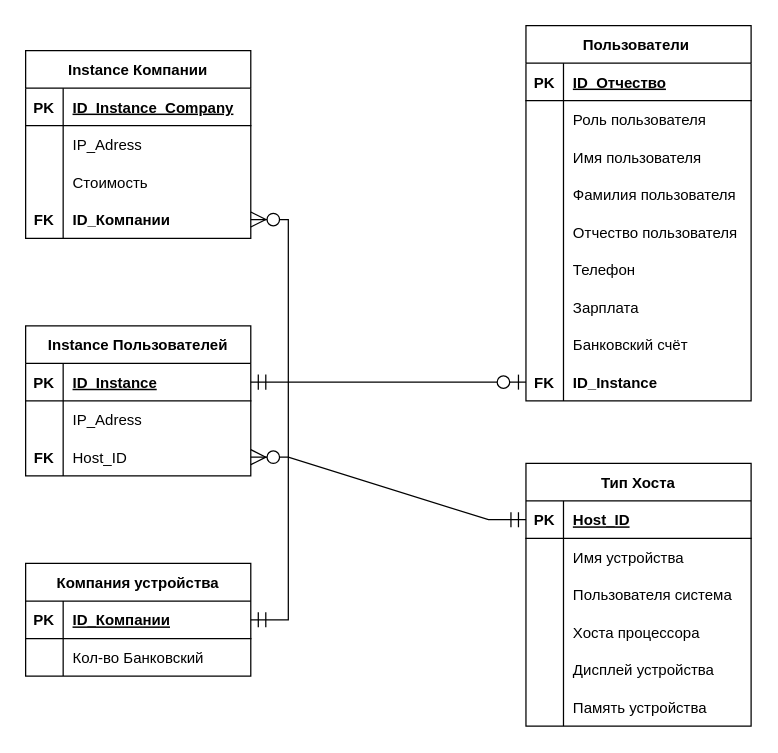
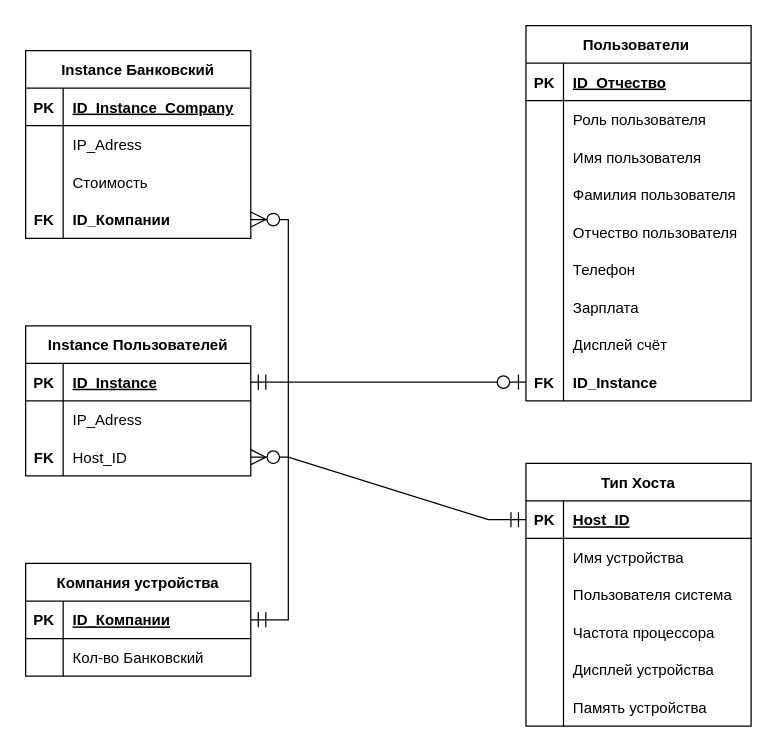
- <mxCell id="59" value="Instance Компании" style="shape=table;startSize=30;container=1;collapsible=1;childLayout=tableLayout;fixedRows=1;rowLines=0;fontStyle=1;align=center;resizeLast=1;" vertex="1" parent="1"><mxGeometry x="20" y="40" width="180" height="150" as="geometry"><mxRectangle x="440" y="160" width="180" height="30" as="alternateBounds" /></mxGeometry></mxCell>
+ <mxCell id="59" value="Instance Банковский" style="shape=table;startSize=30;container=1;collapsible=1;childLayout=tableLayout;fixedRows=1;rowLines=0;fontStyle=1;align=center;resizeLast=1;" vertex="1" parent="1"><mxGeometry x="20" y="40" width="180" height="150" as="geometry"><mxRectangle x="440" y="160" width="180" height="30" as="alternateBounds" /></mxGeometry></mxCell>
- <mxCell id="26" value="Банковский счёт" style="shape=partialRectangle;connectable=0;fillColor=none;top=0;left=0;bottom=0;right=0;align=left;spacingLeft=6;overflow=hidden;" vertex="1" parent="24"><mxGeometry x="30" width="150" height="30" as="geometry"><mxRectangle width="150" height="30" as="alternateBounds" /></mxGeometry></mxCell>
+ <mxCell id="26" value="Дисплей счёт" style="shape=partialRectangle;connectable=0;fillColor=none;top=0;left=0;bottom=0;right=0;align=left;spacingLeft=6;overflow=hidden;" vertex="1" parent="24"><mxGeometry x="30" width="150" height="30" as="geometry"><mxRectangle width="150" height="30" as="alternateBounds" /></mxGeometry></mxCell>
- <mxCell id="52" value="Хоста процессора" style="shape=partialRectangle;connectable=0;fillColor=none;top=0;left=0;bottom=0;right=0;align=left;spacingLeft=6;overflow=hidden;" vertex="1" parent="50"><mxGeometry x="30" width="150" height="30" as="geometry"><mxRectangle width="150" height="30" as="alternateBounds" /></mxGeometry></mxCell>
+ <mxCell id="52" value="Частота процессора" style="shape=partialRectangle;connectable=0;fillColor=none;top=0;left=0;bottom=0;right=0;align=left;spacingLeft=6;overflow=hidden;" vertex="1" parent="50"><mxGeometry x="30" width="150" height="30" as="geometry"><mxRectangle width="150" height="30" as="alternateBounds" /></mxGeometry></mxCell>
